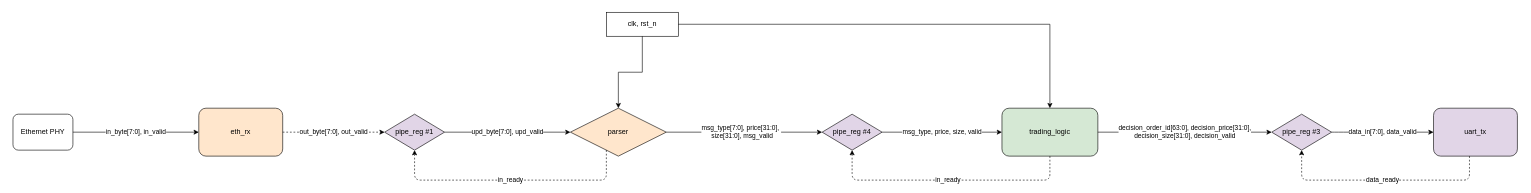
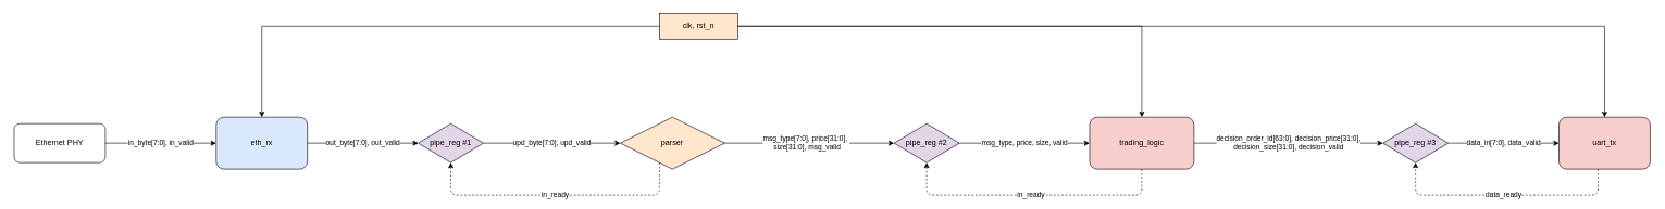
+ <mxCell id="11" style="edgeStyle=orthogonalEdgeStyle;rounded=0;html=1;arrowhead=none;" edge="1" parent="1" source="2" target="4"><mxGeometry relative="1" as="geometry" /></mxCell>
- <mxCell id="2" value="clk, rst_n" style="rounded=0;whiteSpace=wrap;html=1;strokeWidth=1;" vertex="1" parent="1"><mxGeometry x="1010" y="20" width="120" height="40" as="geometry" /></mxCell>
+ <mxCell id="2" value="clk, rst_n" style="rounded=0;whiteSpace=wrap;html=1;strokeWidth=1;fillColor=#ffe6cc;" vertex="1" parent="1"><mxGeometry x="1010" y="20" width="120" height="40" as="geometry" /></mxCell>
- <mxCell id="13" style="edgeStyle=orthogonalEdgeStyle;rounded=0;html=1;arrowhead=none;" edge="1" parent="1" source="2" target="6"><mxGeometry relative="1" as="geometry" /></mxCell>
+ <mxCell id="13" style="edgeStyle=orthogonalEdgeStyle;rounded=0;html=1;arrowhead=none;" edge="1" parent="1" source="2" target="10"><mxGeometry relative="1" as="geometry" /></mxCell>
- <mxCell id="3" value="Ethernet PHY" style="rounded=1;whiteSpace=wrap;html=1;strokeWidth=1;" vertex="1" parent="1"><mxGeometry x="20" y="190" width="100" height="60" as="geometry" /></mxCell>
+ <mxCell id="3" value="Ethernet PHY" style="rounded=1;whiteSpace=wrap;html=1;strokeWidth=1;" vertex="1" parent="1"><mxGeometry x="20" y="190" width="140" height="60" as="geometry" /></mxCell>
- <mxCell id="4" value="eth_rx" style="rounded=1;whiteSpace=wrap;html=1;fillColor=#ffe6cc;strokeWidth=1;" vertex="1" parent="1"><mxGeometry x="330" y="180" width="140" height="80" as="geometry" /></mxCell>
+ <mxCell id="4" value="eth_rx" style="rounded=1;whiteSpace=wrap;html=1;fillColor=#DAE8FC;strokeWidth=1;" vertex="1" parent="1"><mxGeometry x="330" y="180" width="140" height="80" as="geometry" /></mxCell>
- <mxCell id="15" value="out_byte[7:0], out_valid" style="edgeStyle=orthogonalEdgeStyle;html=1;dashed=1;" edge="1" parent="1" source="4" target="5"><mxGeometry relative="1" as="geometry"><Array as="points"><mxPoint x="640" y="220" /><mxPoint x="640" y="220" /></Array></mxGeometry></mxCell>
+ <mxCell id="15" value="out_byte[7:0], out_valid" style="edgeStyle=orthogonalEdgeStyle;html=1;" edge="1" parent="1" source="4" target="5"><mxGeometry relative="1" as="geometry"><Array as="points"><mxPoint x="640" y="220" /><mxPoint x="640" y="220" /></Array></mxGeometry></mxCell>
- <mxCell id="7" value="pipe_reg #4" style="shape=rhombus;whiteSpace=wrap;html=1;fillColor=#E1D5E7;strokeWidth=1;" vertex="1" parent="1"><mxGeometry x="1370" y="190" width="100" height="60" as="geometry" /></mxCell>
+ <mxCell id="7" value="pipe_reg #2" style="shape=rhombus;whiteSpace=wrap;html=1;fillColor=#E1D5E7;strokeWidth=1;" vertex="1" parent="1"><mxGeometry x="1370" y="190" width="100" height="60" as="geometry" /></mxCell>
- <mxCell id="8" value="trading_logic" style="rounded=1;whiteSpace=wrap;html=1;fillColor=#D5E8D4;strokeWidth=1;" vertex="1" parent="1"><mxGeometry x="1670" y="180" width="160" height="80" as="geometry" /></mxCell>
+ <mxCell id="8" value="trading_logic" style="rounded=1;whiteSpace=wrap;html=1;fillColor=#f8cecc;strokeWidth=1;" vertex="1" parent="1"><mxGeometry x="1670" y="180" width="160" height="80" as="geometry" /></mxCell>
- <mxCell id="10" value="uart_tx" style="rounded=1;whiteSpace=wrap;html=1;fillColor=#e1d5e7;strokeWidth=1;" vertex="1" parent="1"><mxGeometry x="2390" y="180" width="140" height="80" as="geometry" /></mxCell>
+ <mxCell id="10" value="uart_tx" style="rounded=1;whiteSpace=wrap;html=1;fillColor=#F8CECC;strokeWidth=1;" vertex="1" parent="1"><mxGeometry x="2390" y="180" width="140" height="80" as="geometry" /></mxCell>
